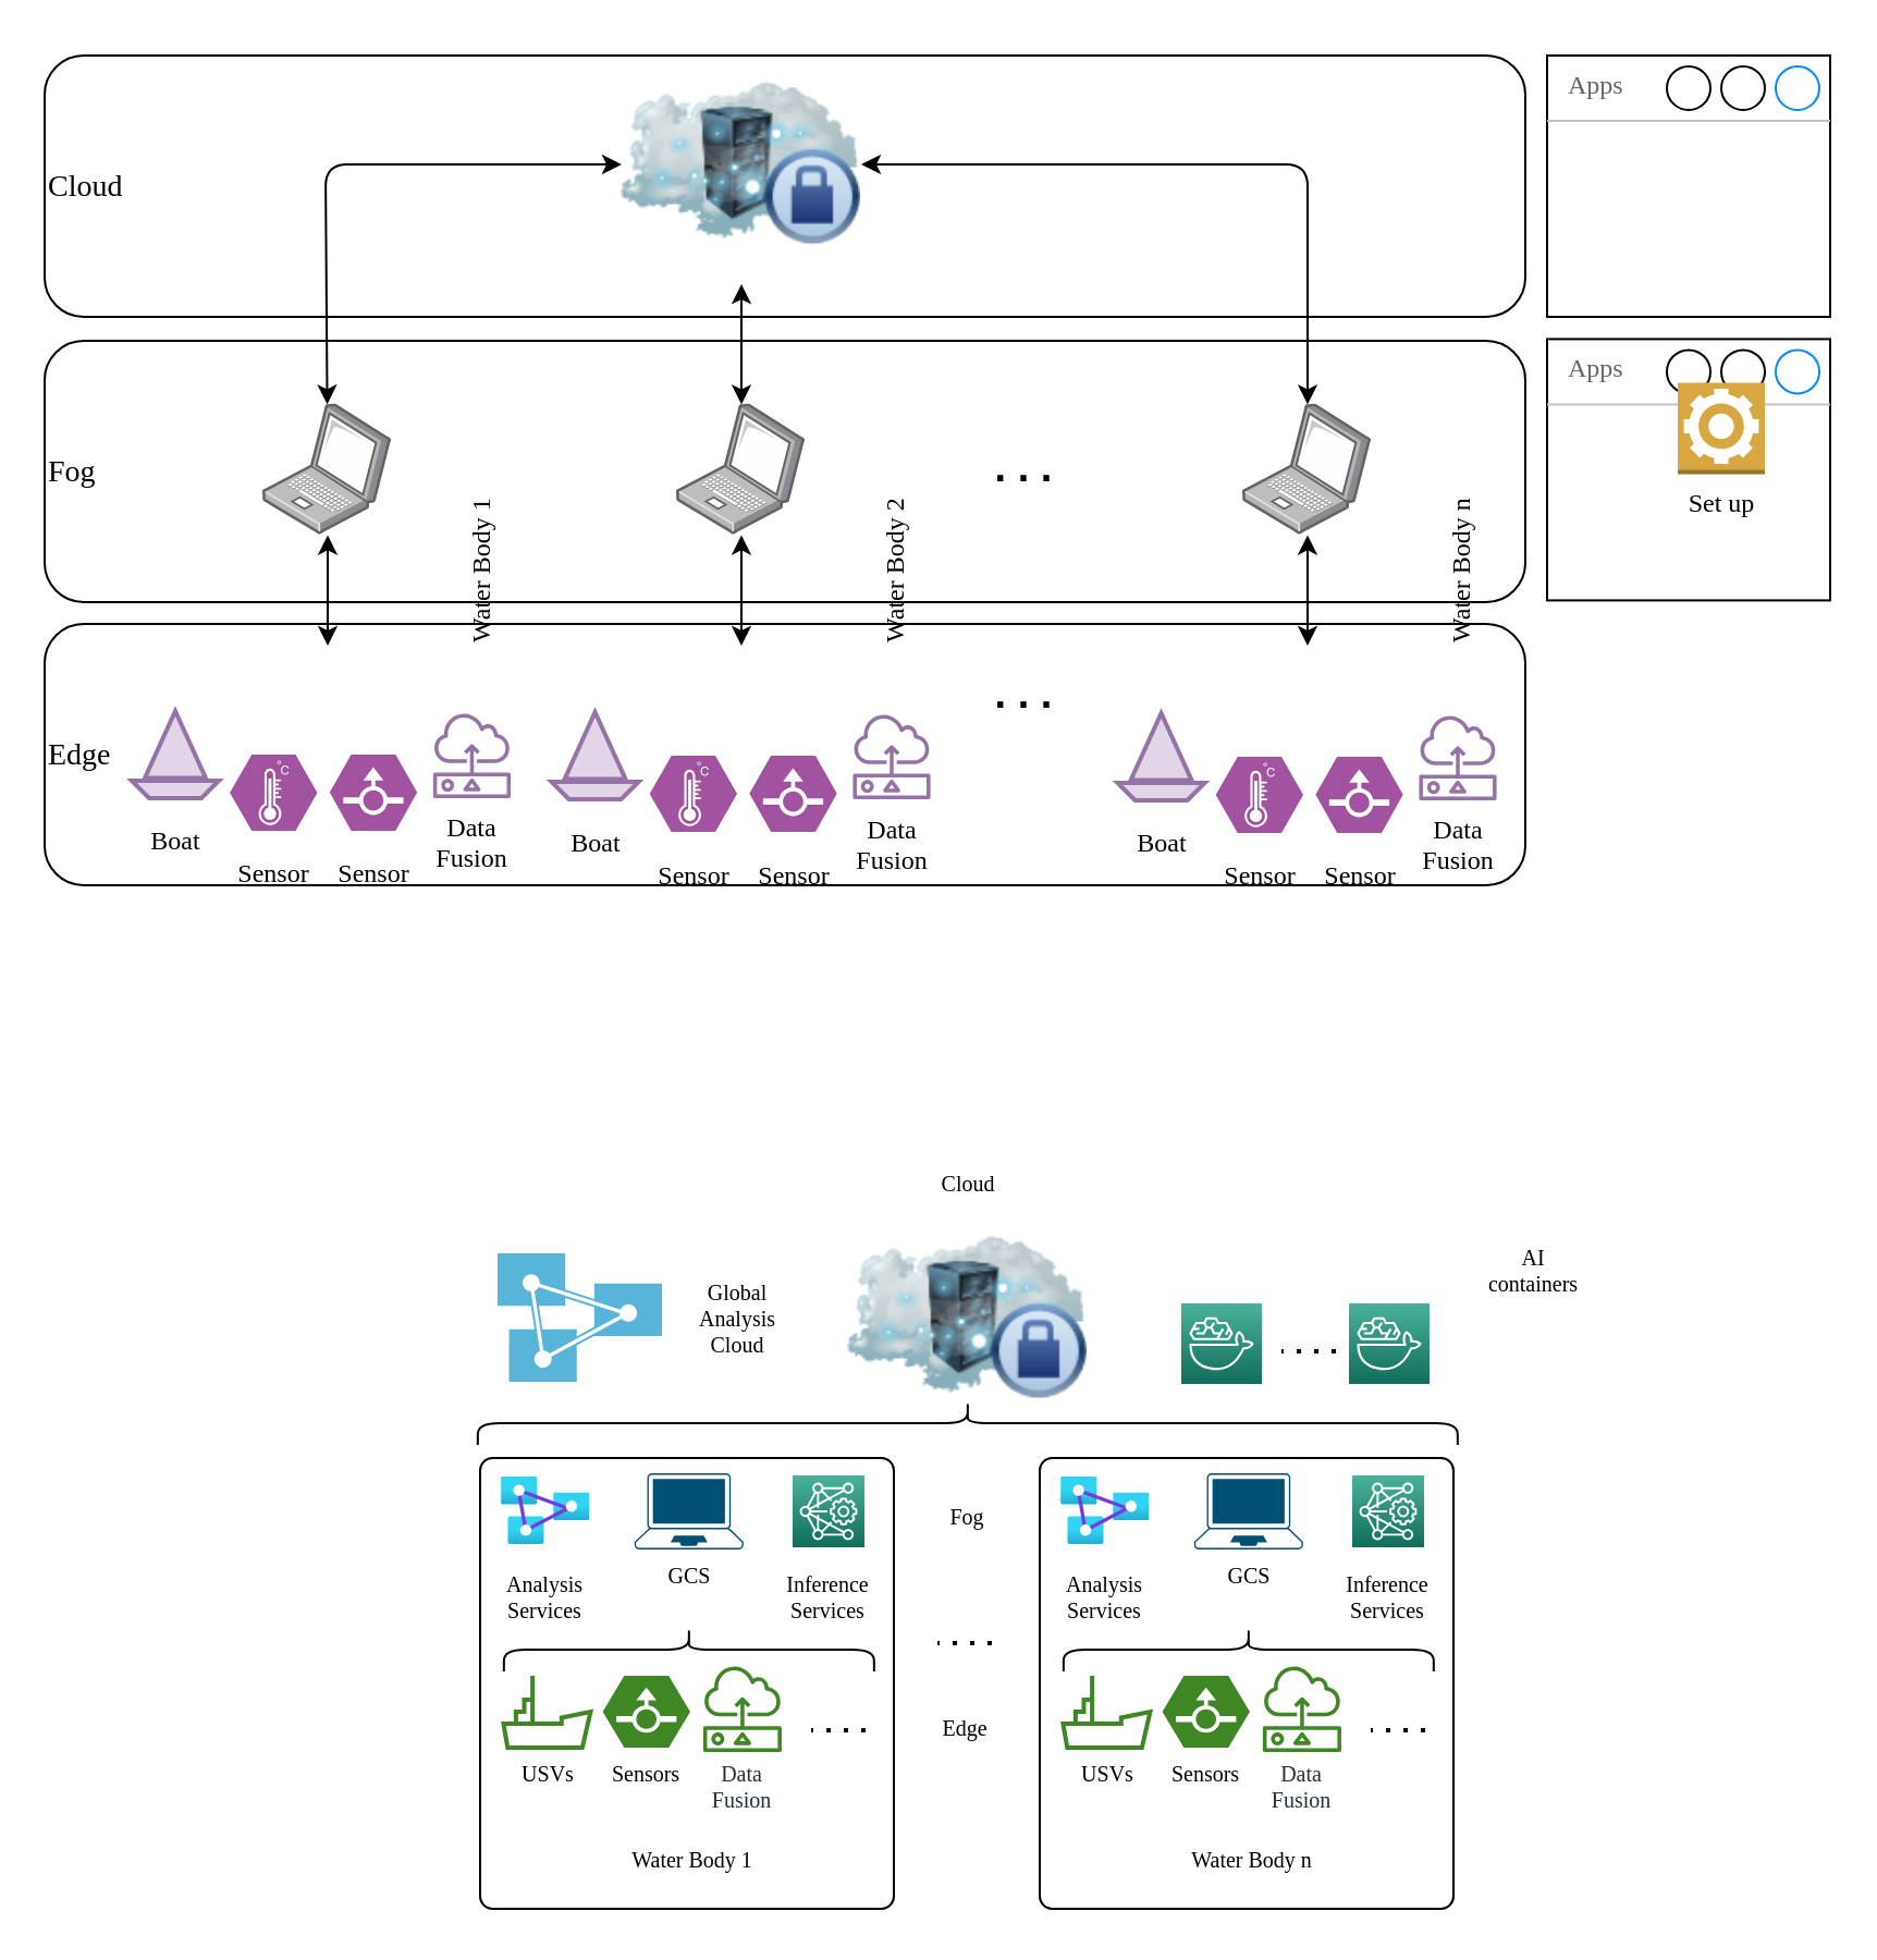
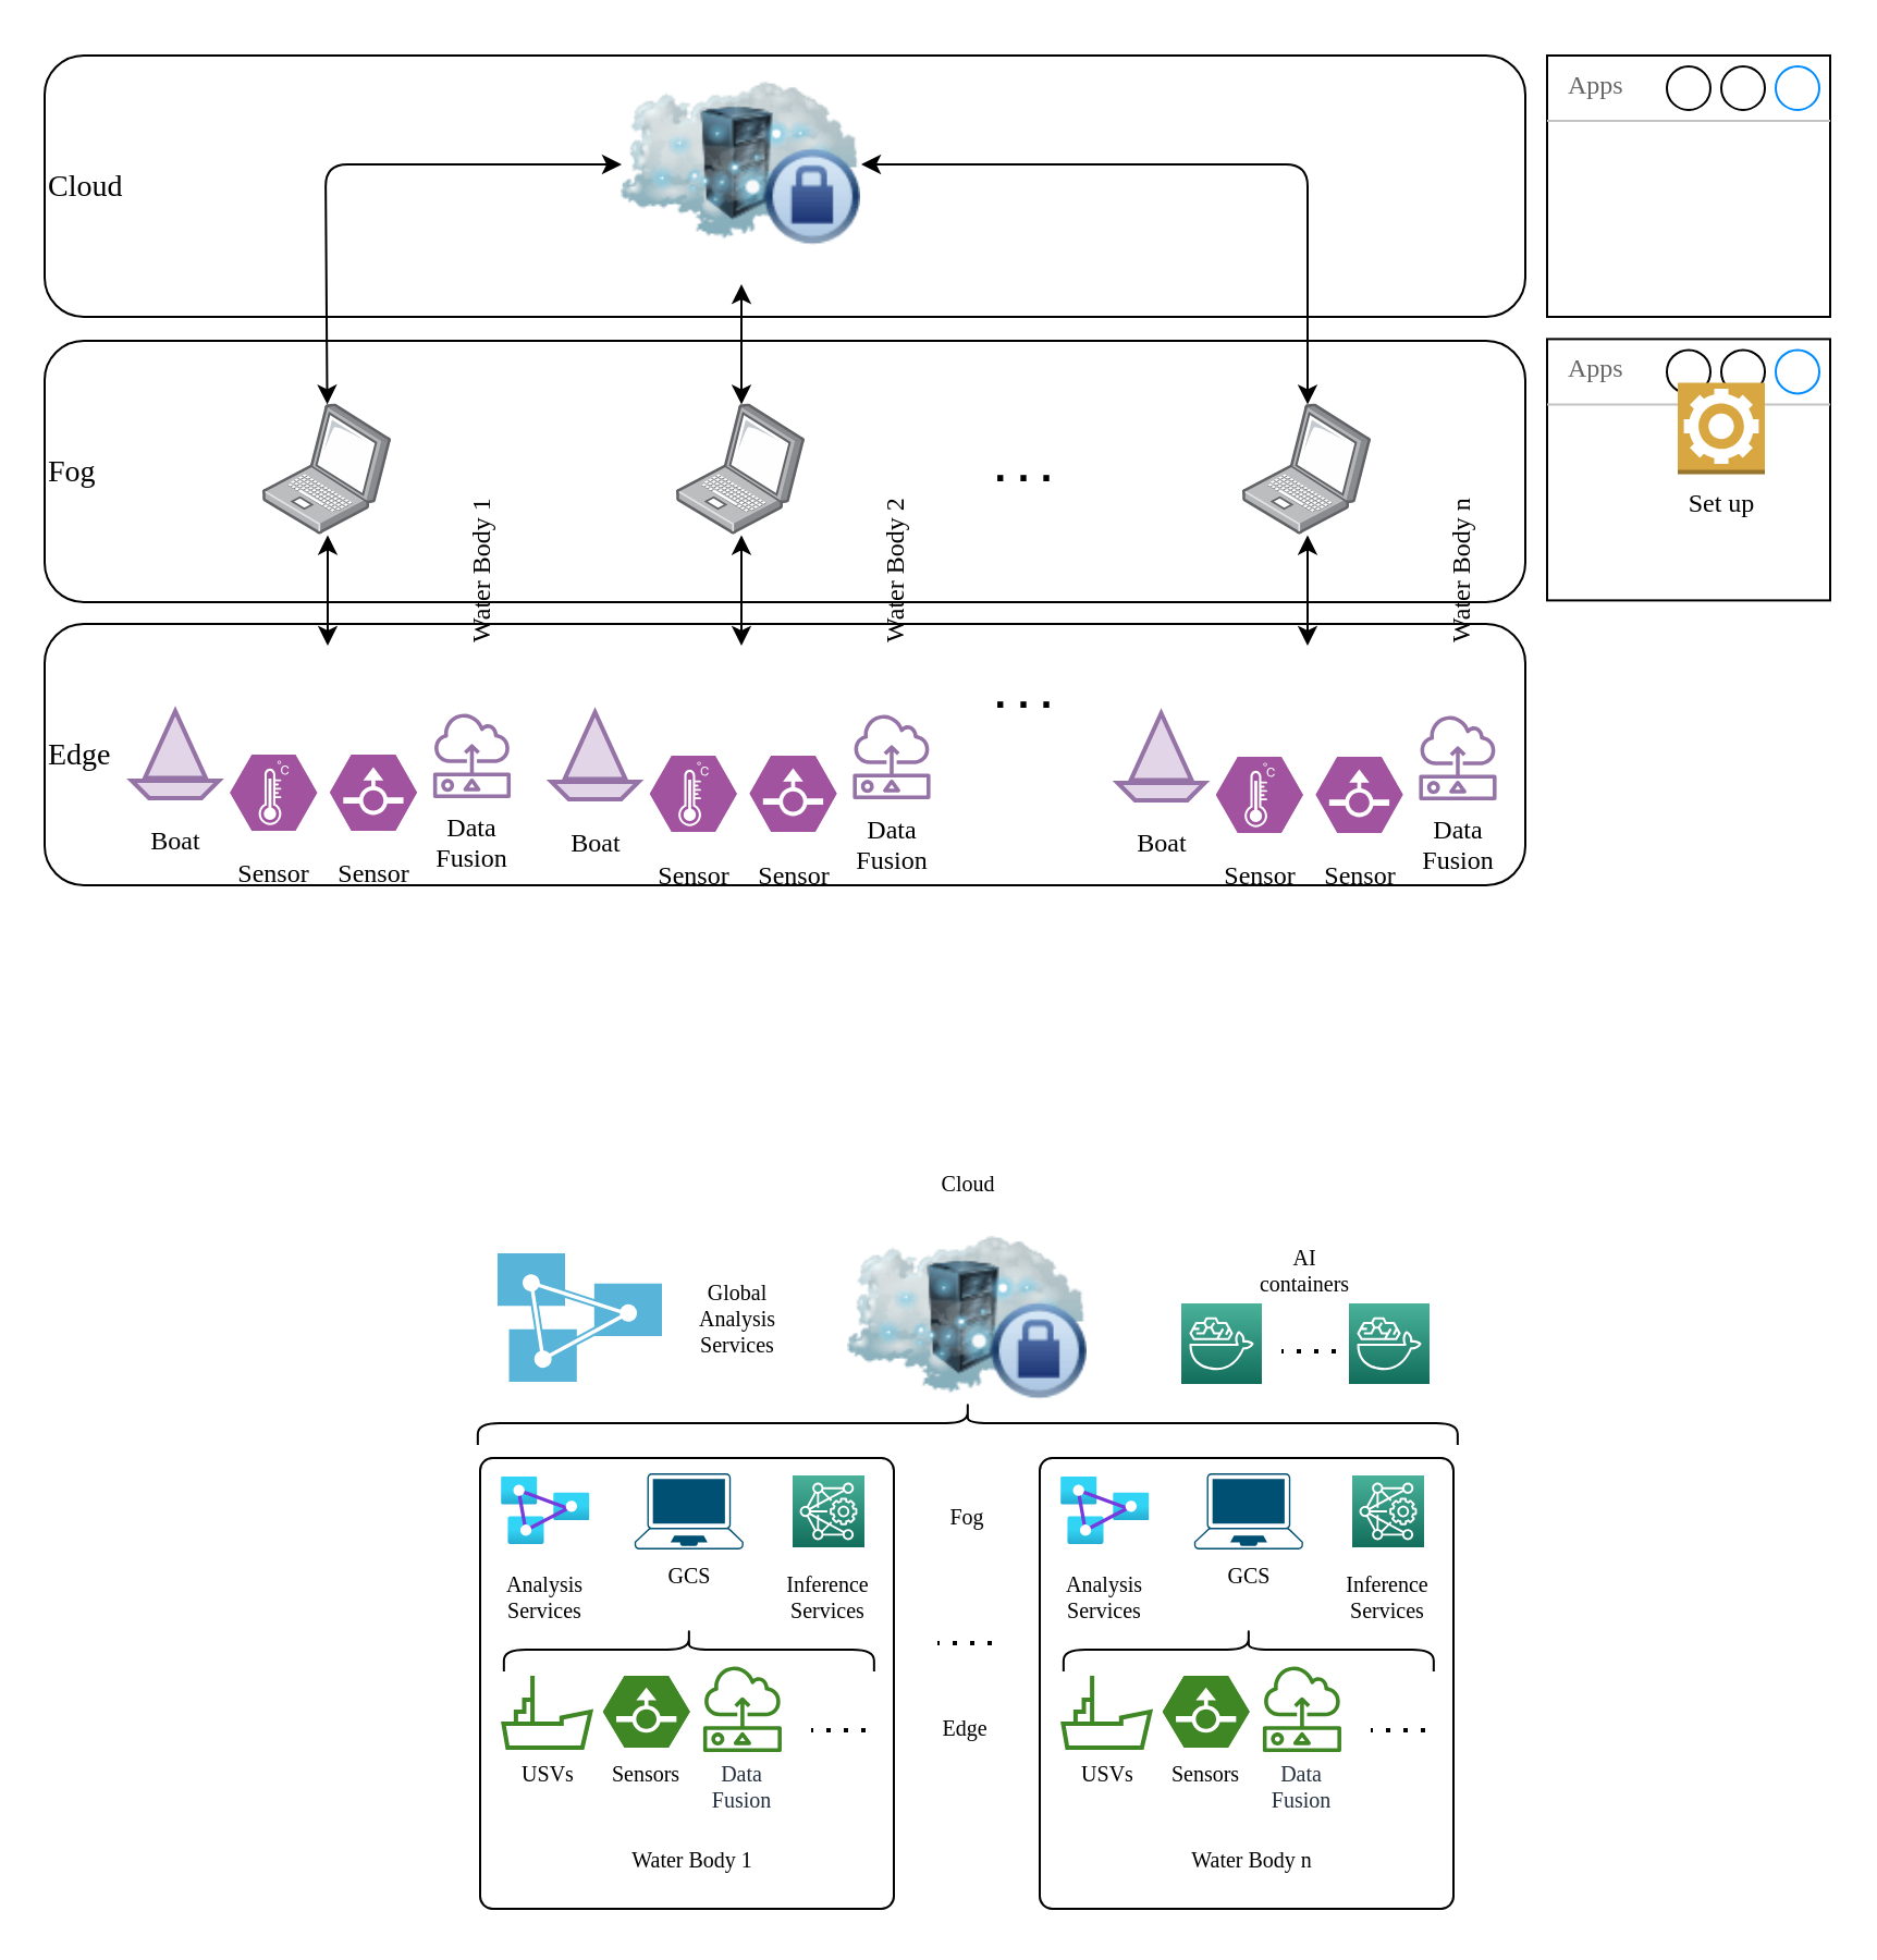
- <mxCell id="47" value="AI&lt;br&gt;containers" style="text;html=1;strokeColor=none;fillColor=none;align=center;verticalAlign=middle;whiteSpace=wrap;rounded=0;fontFamily=Times New Roman;fontSize=10;" vertex="1" parent="1"><mxGeometry x="674" y="568" width="60" height="30" as="geometry" /></mxCell>
+ <mxCell id="47" value="AI&lt;br&gt;containers" style="text;html=1;strokeColor=none;fillColor=none;align=center;verticalAlign=middle;whiteSpace=wrap;rounded=0;fontFamily=Times New Roman;fontSize=10;" vertex="1" parent="1"><mxGeometry x="569" y="568" width="60" height="30" as="geometry" /></mxCell>
- <mxCell id="52" value="Global&lt;br&gt;Analysis&lt;br&gt;Cloud" style="text;html=1;strokeColor=none;fillColor=none;align=center;verticalAlign=middle;whiteSpace=wrap;rounded=0;fontFamily=Times New Roman;fontSize=10;" vertex="1" parent="1"><mxGeometry x="301.54" y="581" width="73.46" height="48" as="geometry" /></mxCell>
+ <mxCell id="52" value="Global&lt;br&gt;Analysis&lt;br&gt;Services" style="text;html=1;strokeColor=none;fillColor=none;align=center;verticalAlign=middle;whiteSpace=wrap;rounded=0;fontFamily=Times New Roman;fontSize=10;" vertex="1" parent="1"><mxGeometry x="301.54" y="581" width="73.46" height="48" as="geometry" /></mxCell>
